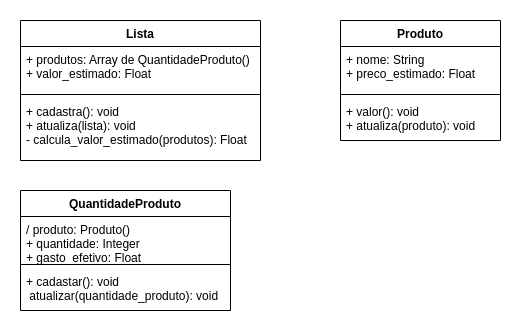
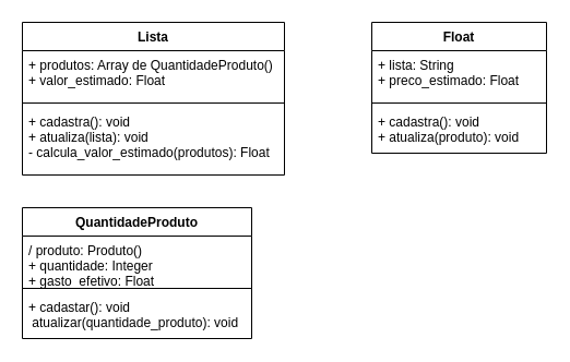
- <mxCell id="6" value="Produto" style="swimlane;fontStyle=1;align=center;verticalAlign=top;childLayout=stackLayout;horizontal=1;startSize=26;horizontalStack=0;resizeParent=1;resizeParentMax=0;resizeLast=0;collapsible=1;marginBottom=0;" vertex="1" parent="1"><mxGeometry x="340" y="20" width="160" height="120" as="geometry" /></mxCell>
+ <mxCell id="6" value="Float" style="swimlane;fontStyle=1;align=center;verticalAlign=top;childLayout=stackLayout;horizontal=1;startSize=26;horizontalStack=0;resizeParent=1;resizeParentMax=0;resizeLast=0;collapsible=1;marginBottom=0;" vertex="1" parent="1"><mxGeometry x="340" y="20" width="160" height="120" as="geometry" /></mxCell>
- <mxCell id="7" value="+ nome: String&#10;+ preco_estimado: Float" style="text;strokeColor=none;fillColor=none;align=left;verticalAlign=top;spacingLeft=4;spacingRight=4;overflow=hidden;rotatable=0;points=[[0,0.5],[1,0.5]];portConstraint=eastwest;" vertex="1" parent="6"><mxGeometry y="26" width="160" height="44" as="geometry" /></mxCell>
+ <mxCell id="7" value="+ lista: String&#10;+ preco_estimado: Float" style="text;strokeColor=none;fillColor=none;align=left;verticalAlign=top;spacingLeft=4;spacingRight=4;overflow=hidden;rotatable=0;points=[[0,0.5],[1,0.5]];portConstraint=eastwest;" vertex="1" parent="6"><mxGeometry y="26" width="160" height="44" as="geometry" /></mxCell>
- <mxCell id="9" value="+ valor(): void&#10;+ atualiza(produto): void" style="text;strokeColor=none;fillColor=none;align=left;verticalAlign=top;spacingLeft=4;spacingRight=4;overflow=hidden;rotatable=0;points=[[0,0.5],[1,0.5]];portConstraint=eastwest;" vertex="1" parent="6"><mxGeometry y="78" width="160" height="42" as="geometry" /></mxCell>
+ <mxCell id="9" value="+ cadastra(): void&#10;+ atualiza(produto): void" style="text;strokeColor=none;fillColor=none;align=left;verticalAlign=top;spacingLeft=4;spacingRight=4;overflow=hidden;rotatable=0;points=[[0,0.5],[1,0.5]];portConstraint=eastwest;" vertex="1" parent="6"><mxGeometry y="78" width="160" height="42" as="geometry" /></mxCell>
